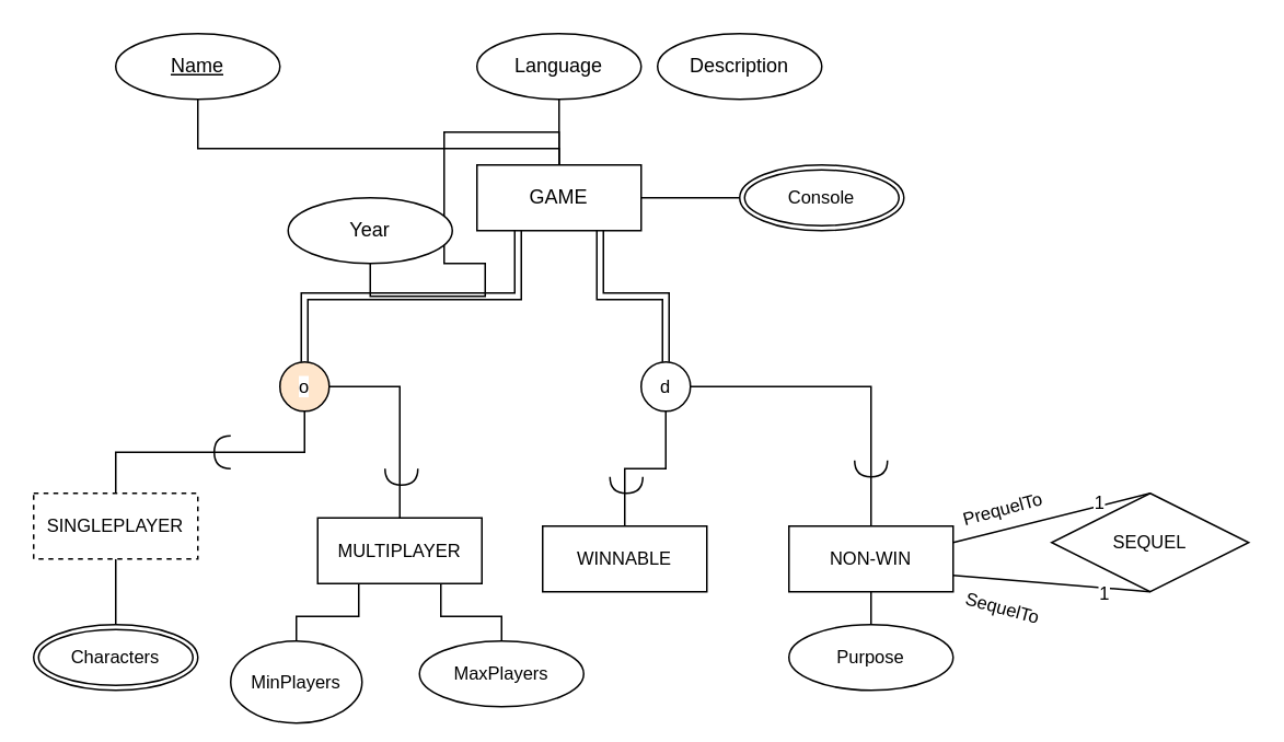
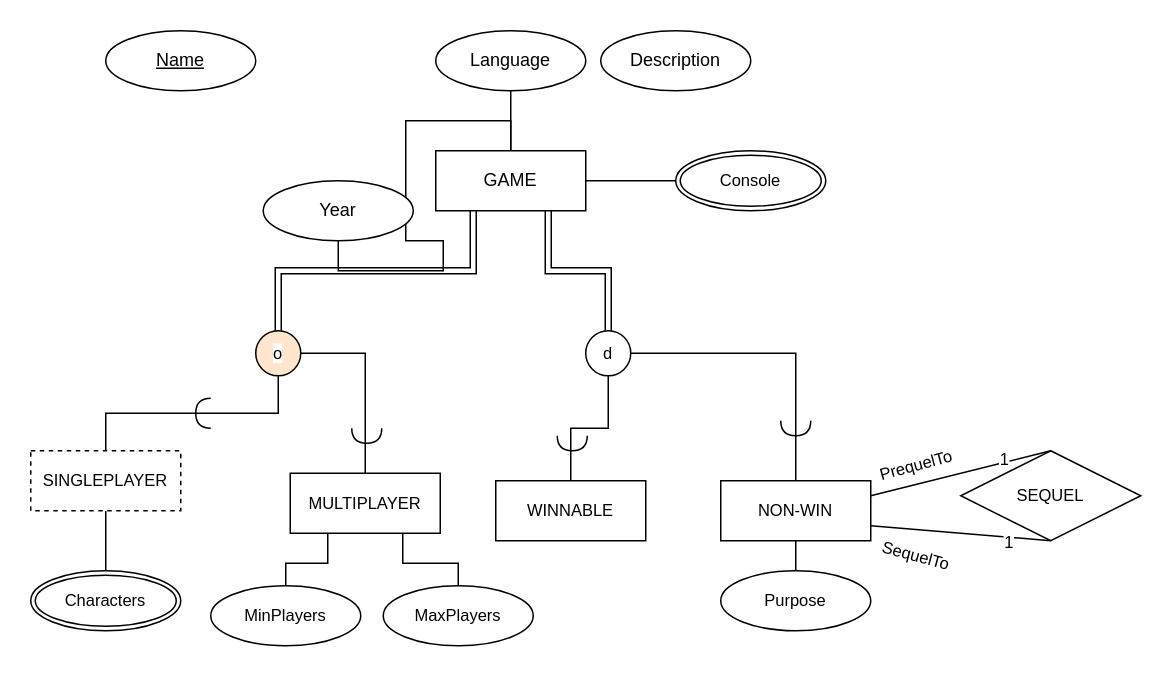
- <mxCell id="3" style="edgeStyle=orthogonalEdgeStyle;rounded=0;orthogonalLoop=1;jettySize=auto;html=1;exitX=0.5;exitY=0;exitDx=0;exitDy=0;entryX=0.5;entryY=1;entryDx=0;entryDy=0;endArrow=none;startFill=0;" edge="1" parent="1" source="8" target="10"><mxGeometry relative="1" as="geometry"><Array as="points"><mxPoint x="340" y="90" /><mxPoint x="120" y="90" /></Array></mxGeometry></mxCell>
- <mxCell id="41" value="MinPlayers" style="ellipse;whiteSpace=wrap;html=1;align=center;fontFamily=Helvetica;fontSize=11;fontColor=default;labelBackgroundColor=default;" vertex="1" parent="1"><mxGeometry x="140" y="390" width="80" height="50" as="geometry" /></mxCell>
+ <mxCell id="41" value="MinPlayers" style="ellipse;whiteSpace=wrap;html=1;align=center;fontFamily=Helvetica;fontSize=11;fontColor=default;labelBackgroundColor=default;" vertex="1" parent="1"><mxGeometry x="140" y="390" width="100" height="40" as="geometry" /></mxCell>
